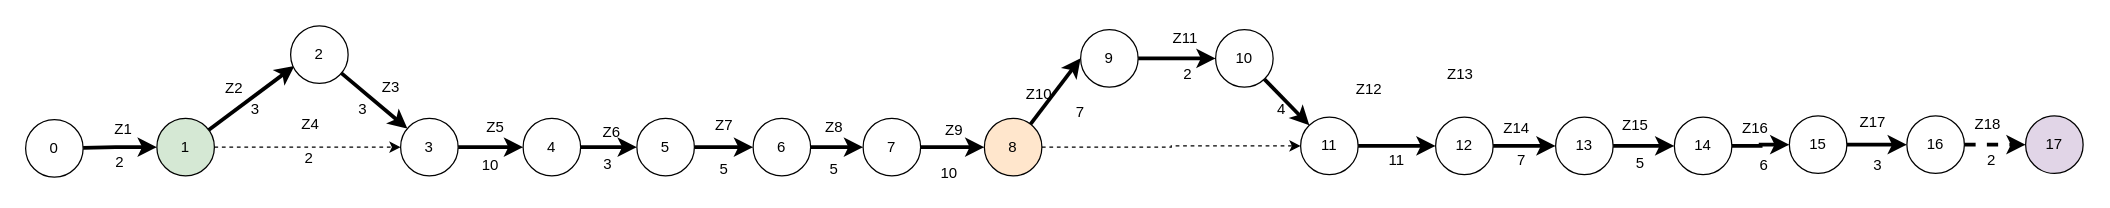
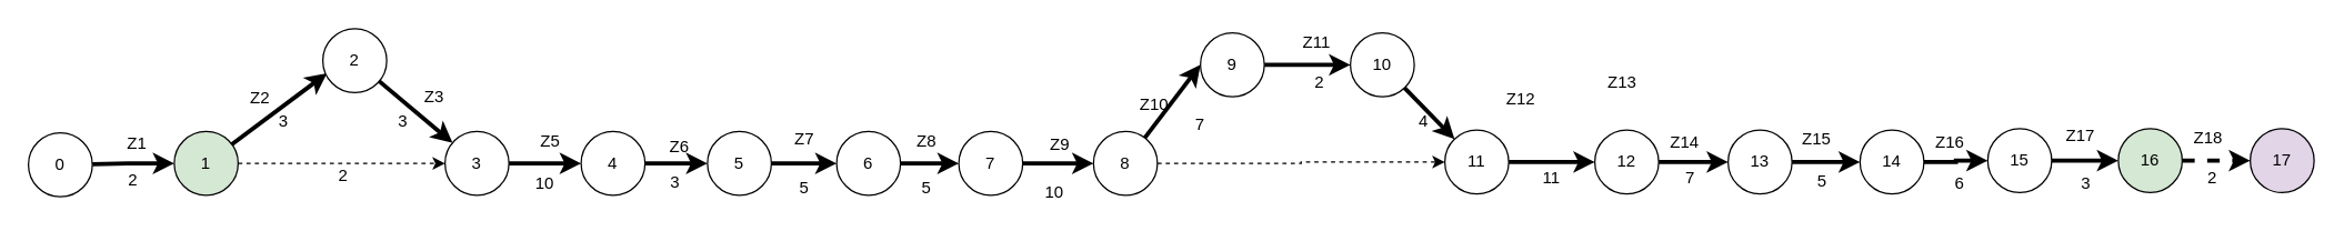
- <mxCell id="42" value="Z4" style="text;html=1;strokeColor=none;fillColor=none;align=center;verticalAlign=middle;whiteSpace=wrap;rounded=0;" parent="1" vertex="1"><mxGeometry x="222" y="91" width="52" height="16" as="geometry" /></mxCell>
- <mxCell id="37" value="16" style="ellipse;whiteSpace=wrap;html=1;aspect=fixed;" parent="1" vertex="1"><mxGeometry x="1525" y="92" width="46" height="46" as="geometry" /></mxCell>
+ <mxCell id="37" value="16" style="ellipse;whiteSpace=wrap;html=1;aspect=fixed;fillColor=#d5e8d4;" parent="1" vertex="1"><mxGeometry x="1525" y="92" width="46" height="46" as="geometry" /></mxCell>
- <mxCell id="21" value="8" style="ellipse;whiteSpace=wrap;html=1;aspect=fixed;fillColor=#ffe6cc;" parent="1" vertex="1"><mxGeometry x="787" y="94" width="46" height="46" as="geometry" /></mxCell>
+ <mxCell id="21" value="8" style="ellipse;whiteSpace=wrap;html=1;aspect=fixed;" parent="1" vertex="1"><mxGeometry x="787" y="94" width="46" height="46" as="geometry" /></mxCell>
